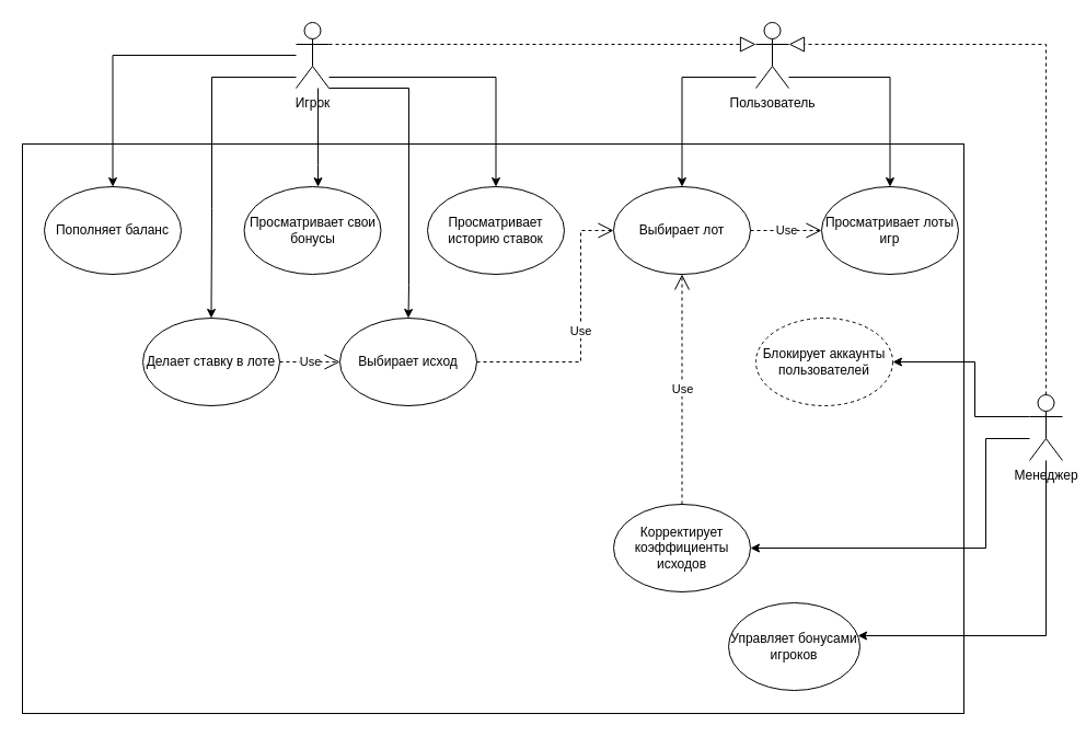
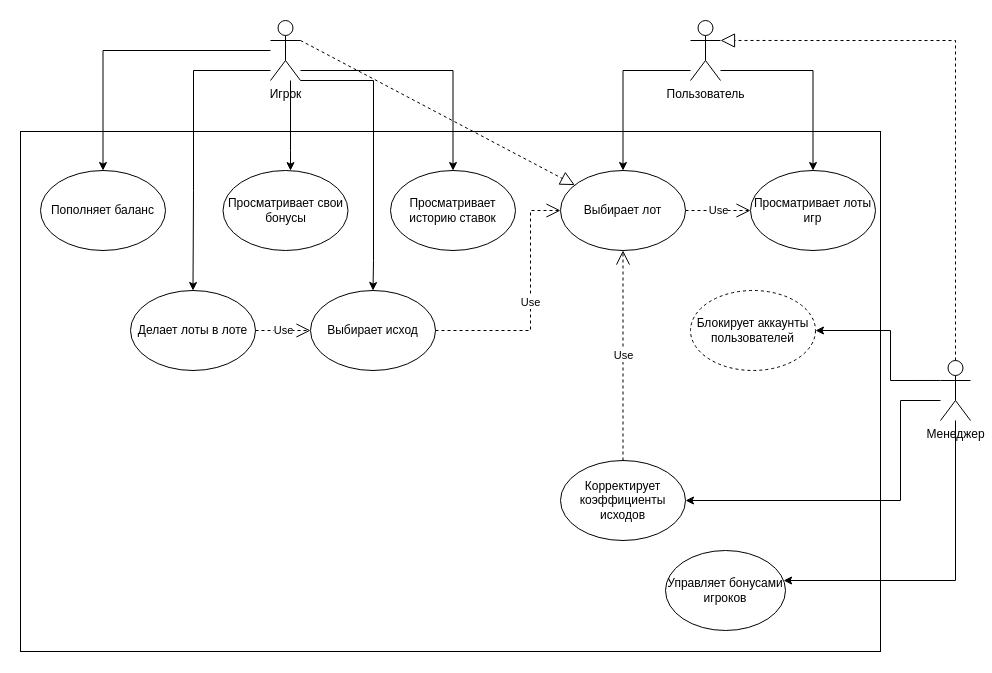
- <mxCell id="14" value="" style="endArrow=block;dashed=1;endFill=0;endSize=12;html=1;rounded=0;exitX=1;exitY=0.333;exitDx=0;exitDy=0;exitPerimeter=0;entryX=0;entryY=0.333;entryDx=0;entryDy=0;entryPerimeter=0;" parent="1" source="11" target="5" edge="1"><mxGeometry width="160" relative="1" as="geometry"><mxPoint x="380" y="30" as="sourcePoint" /><mxPoint x="540" y="30" as="targetPoint" /></mxGeometry></mxCell>
+ <mxCell id="14" value="" style="endArrow=block;dashed=1;endFill=0;endSize=12;html=1;rounded=0;exitX=1;exitY=0.333;exitDx=0;exitDy=0;exitPerimeter=0;" parent="1" source="11" target="7" edge="1"><mxGeometry width="160" relative="1" as="geometry"><mxPoint x="380" y="30" as="sourcePoint" /><mxPoint x="540" y="30" as="targetPoint" /></mxGeometry></mxCell>
- <mxCell id="12" value="Делает ставку в лоте" style="ellipse;whiteSpace=wrap;html=1;" parent="1" vertex="1"><mxGeometry x="130" y="290" width="125" height="80" as="geometry" /></mxCell>
+ <mxCell id="12" value="Делает лоты в лоте" style="ellipse;whiteSpace=wrap;html=1;" parent="1" vertex="1"><mxGeometry x="130" y="290" width="125" height="80" as="geometry" /></mxCell>
